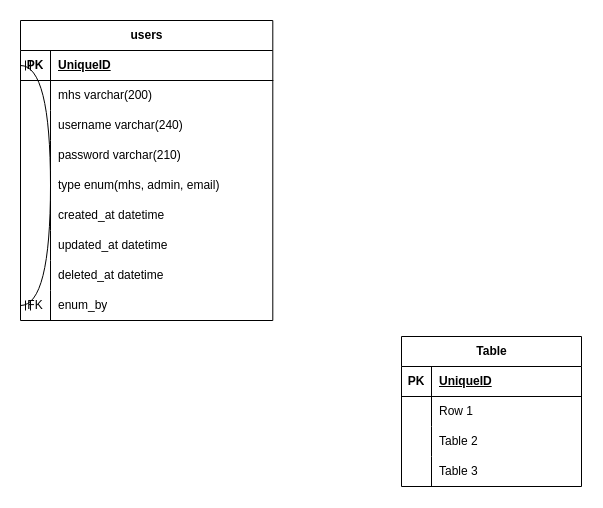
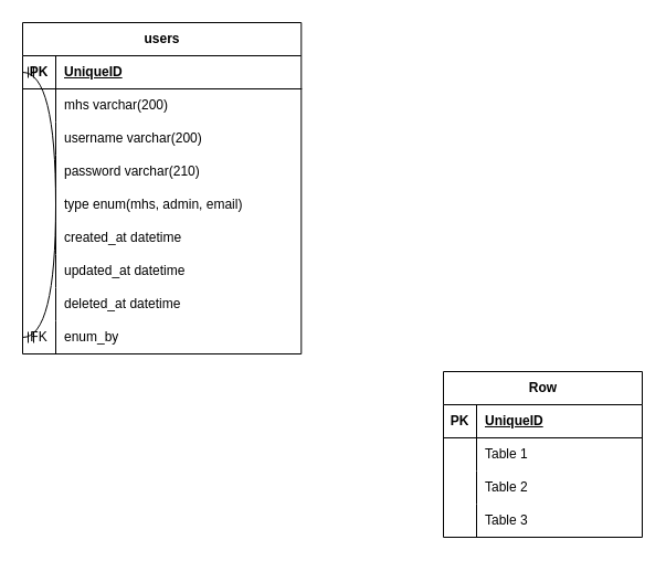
- <mxCell id="11" value="username varchar(240)" style="shape=partialRectangle;connectable=0;fillColor=none;top=0;left=0;bottom=0;right=0;align=left;spacingLeft=6;overflow=hidden;whiteSpace=wrap;html=1;" vertex="1" parent="9"><mxGeometry x="30" width="222.304" height="30" as="geometry"><mxRectangle width="222.304" height="30" as="alternateBounds" /></mxGeometry></mxCell>
+ <mxCell id="11" value="username varchar(200)" style="shape=partialRectangle;connectable=0;fillColor=none;top=0;left=0;bottom=0;right=0;align=left;spacingLeft=6;overflow=hidden;whiteSpace=wrap;html=1;" vertex="1" parent="9"><mxGeometry x="30" width="222.304" height="30" as="geometry"><mxRectangle width="222.304" height="30" as="alternateBounds" /></mxGeometry></mxCell>
- <mxCell id="31" value="Table" style="shape=table;startSize=30;container=1;collapsible=1;childLayout=tableLayout;fixedRows=1;rowLines=0;fontStyle=1;align=center;resizeLast=1;html=1;" vertex="1" parent="1"><mxGeometry x="401" y="336" width="180" height="150" as="geometry" /></mxCell>
+ <mxCell id="31" value="Row" style="shape=table;startSize=30;container=1;collapsible=1;childLayout=tableLayout;fixedRows=1;rowLines=0;fontStyle=1;align=center;resizeLast=1;html=1;" vertex="1" parent="1"><mxGeometry x="401" y="336" width="180" height="150" as="geometry" /></mxCell>
- <mxCell id="37" value="Row 1" style="shape=partialRectangle;connectable=0;fillColor=none;top=0;left=0;bottom=0;right=0;align=left;spacingLeft=6;overflow=hidden;whiteSpace=wrap;html=1;" vertex="1" parent="35"><mxGeometry x="30" width="150" height="30" as="geometry"><mxRectangle width="150" height="30" as="alternateBounds" /></mxGeometry></mxCell>
+ <mxCell id="37" value="Table 1" style="shape=partialRectangle;connectable=0;fillColor=none;top=0;left=0;bottom=0;right=0;align=left;spacingLeft=6;overflow=hidden;whiteSpace=wrap;html=1;" vertex="1" parent="35"><mxGeometry x="30" width="150" height="30" as="geometry"><mxRectangle width="150" height="30" as="alternateBounds" /></mxGeometry></mxCell>
